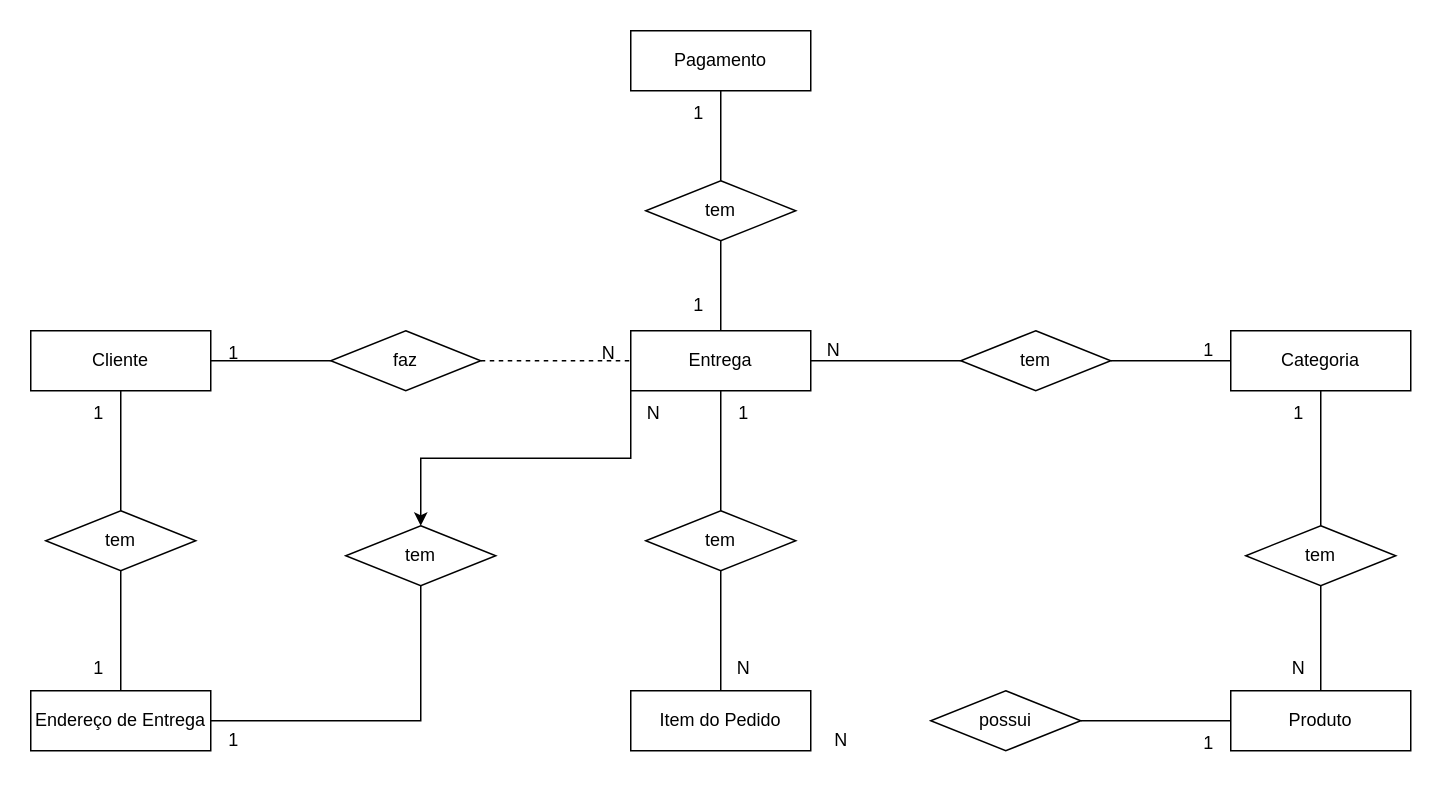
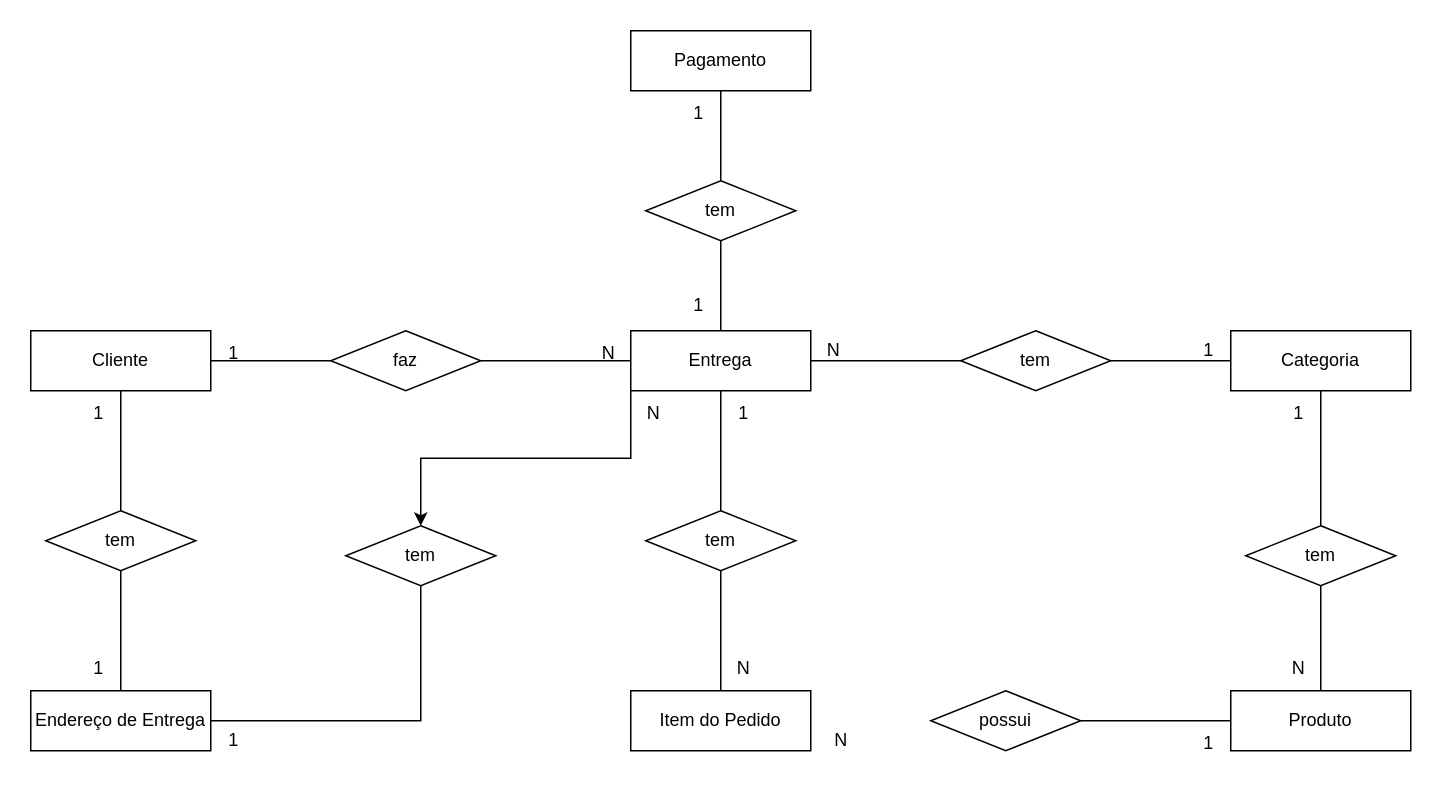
- <mxCell id="15" style="edgeStyle=orthogonalEdgeStyle;rounded=0;orthogonalLoop=1;jettySize=auto;html=1;entryX=0;entryY=0.5;entryDx=0;entryDy=0;endArrow=none;endFill=0;dashed=1;" edge="1" parent="1" source="16" target="4"><mxGeometry relative="1" as="geometry" /></mxCell>
+ <mxCell id="15" style="edgeStyle=orthogonalEdgeStyle;rounded=0;orthogonalLoop=1;jettySize=auto;html=1;entryX=0;entryY=0.5;entryDx=0;entryDy=0;endArrow=none;endFill=0;" edge="1" parent="1" source="16" target="4"><mxGeometry relative="1" as="geometry" /></mxCell>
